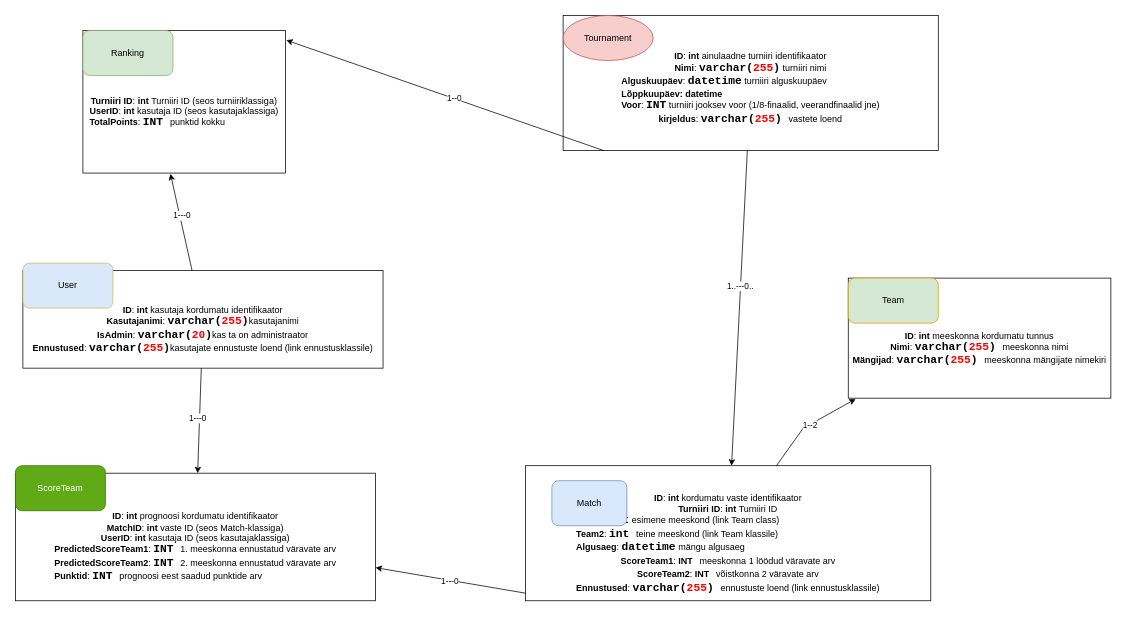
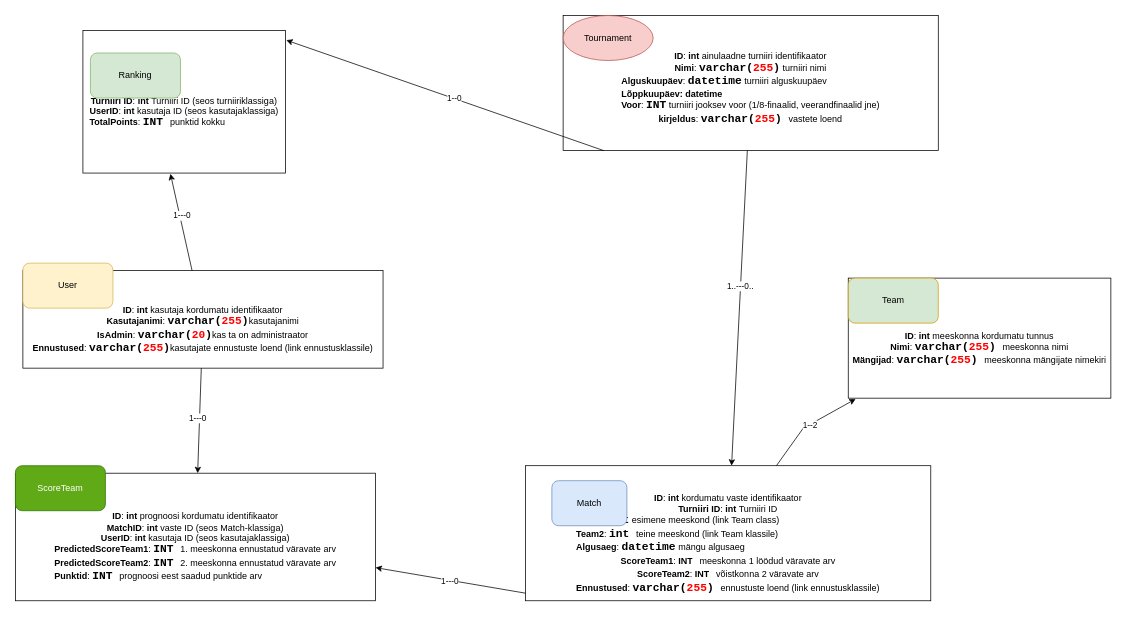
- <mxCell id="21" value="Ranking" style="rounded=1;whiteSpace=wrap;html=1;fillColor=#d5e8d4;strokeColor=#82b366;" vertex="1" parent="1"><mxGeometry x="110" y="40" width="120" height="60" as="geometry" /></mxCell>
+ <mxCell id="21" value="Ranking" style="rounded=1;whiteSpace=wrap;html=1;fillColor=#d5e8d4;strokeColor=#82b366;" vertex="1" parent="1"><mxGeometry x="120" y="70" width="120" height="60" as="geometry" /></mxCell>
- <mxCell id="9" value="User" style="rounded=1;whiteSpace=wrap;html=1;fillColor=#dae8fc;strokeColor=#d6b656;" vertex="1" parent="1"><mxGeometry x="30" y="350" width="120" height="60" as="geometry" /></mxCell>
+ <mxCell id="9" value="User" style="rounded=1;whiteSpace=wrap;html=1;fillColor=#fff2cc;strokeColor=#d6b656;" vertex="1" parent="1"><mxGeometry x="30" y="350" width="120" height="60" as="geometry" /></mxCell>
